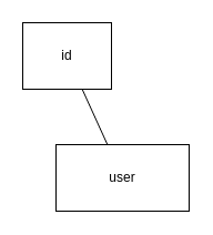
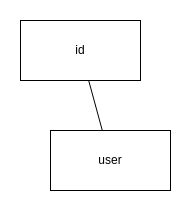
- <mxCell id="3" value="id" style="rounded=0;whiteSpace=wrap;html=1;" vertex="1" parent="1"><mxGeometry x="20" y="20" width="80" height="60" as="geometry" /></mxCell>
+ <mxCell id="3" value="id" style="rounded=0;whiteSpace=wrap;html=1;" vertex="1" parent="1"><mxGeometry x="20" y="20" width="120" height="60" as="geometry" /></mxCell>
